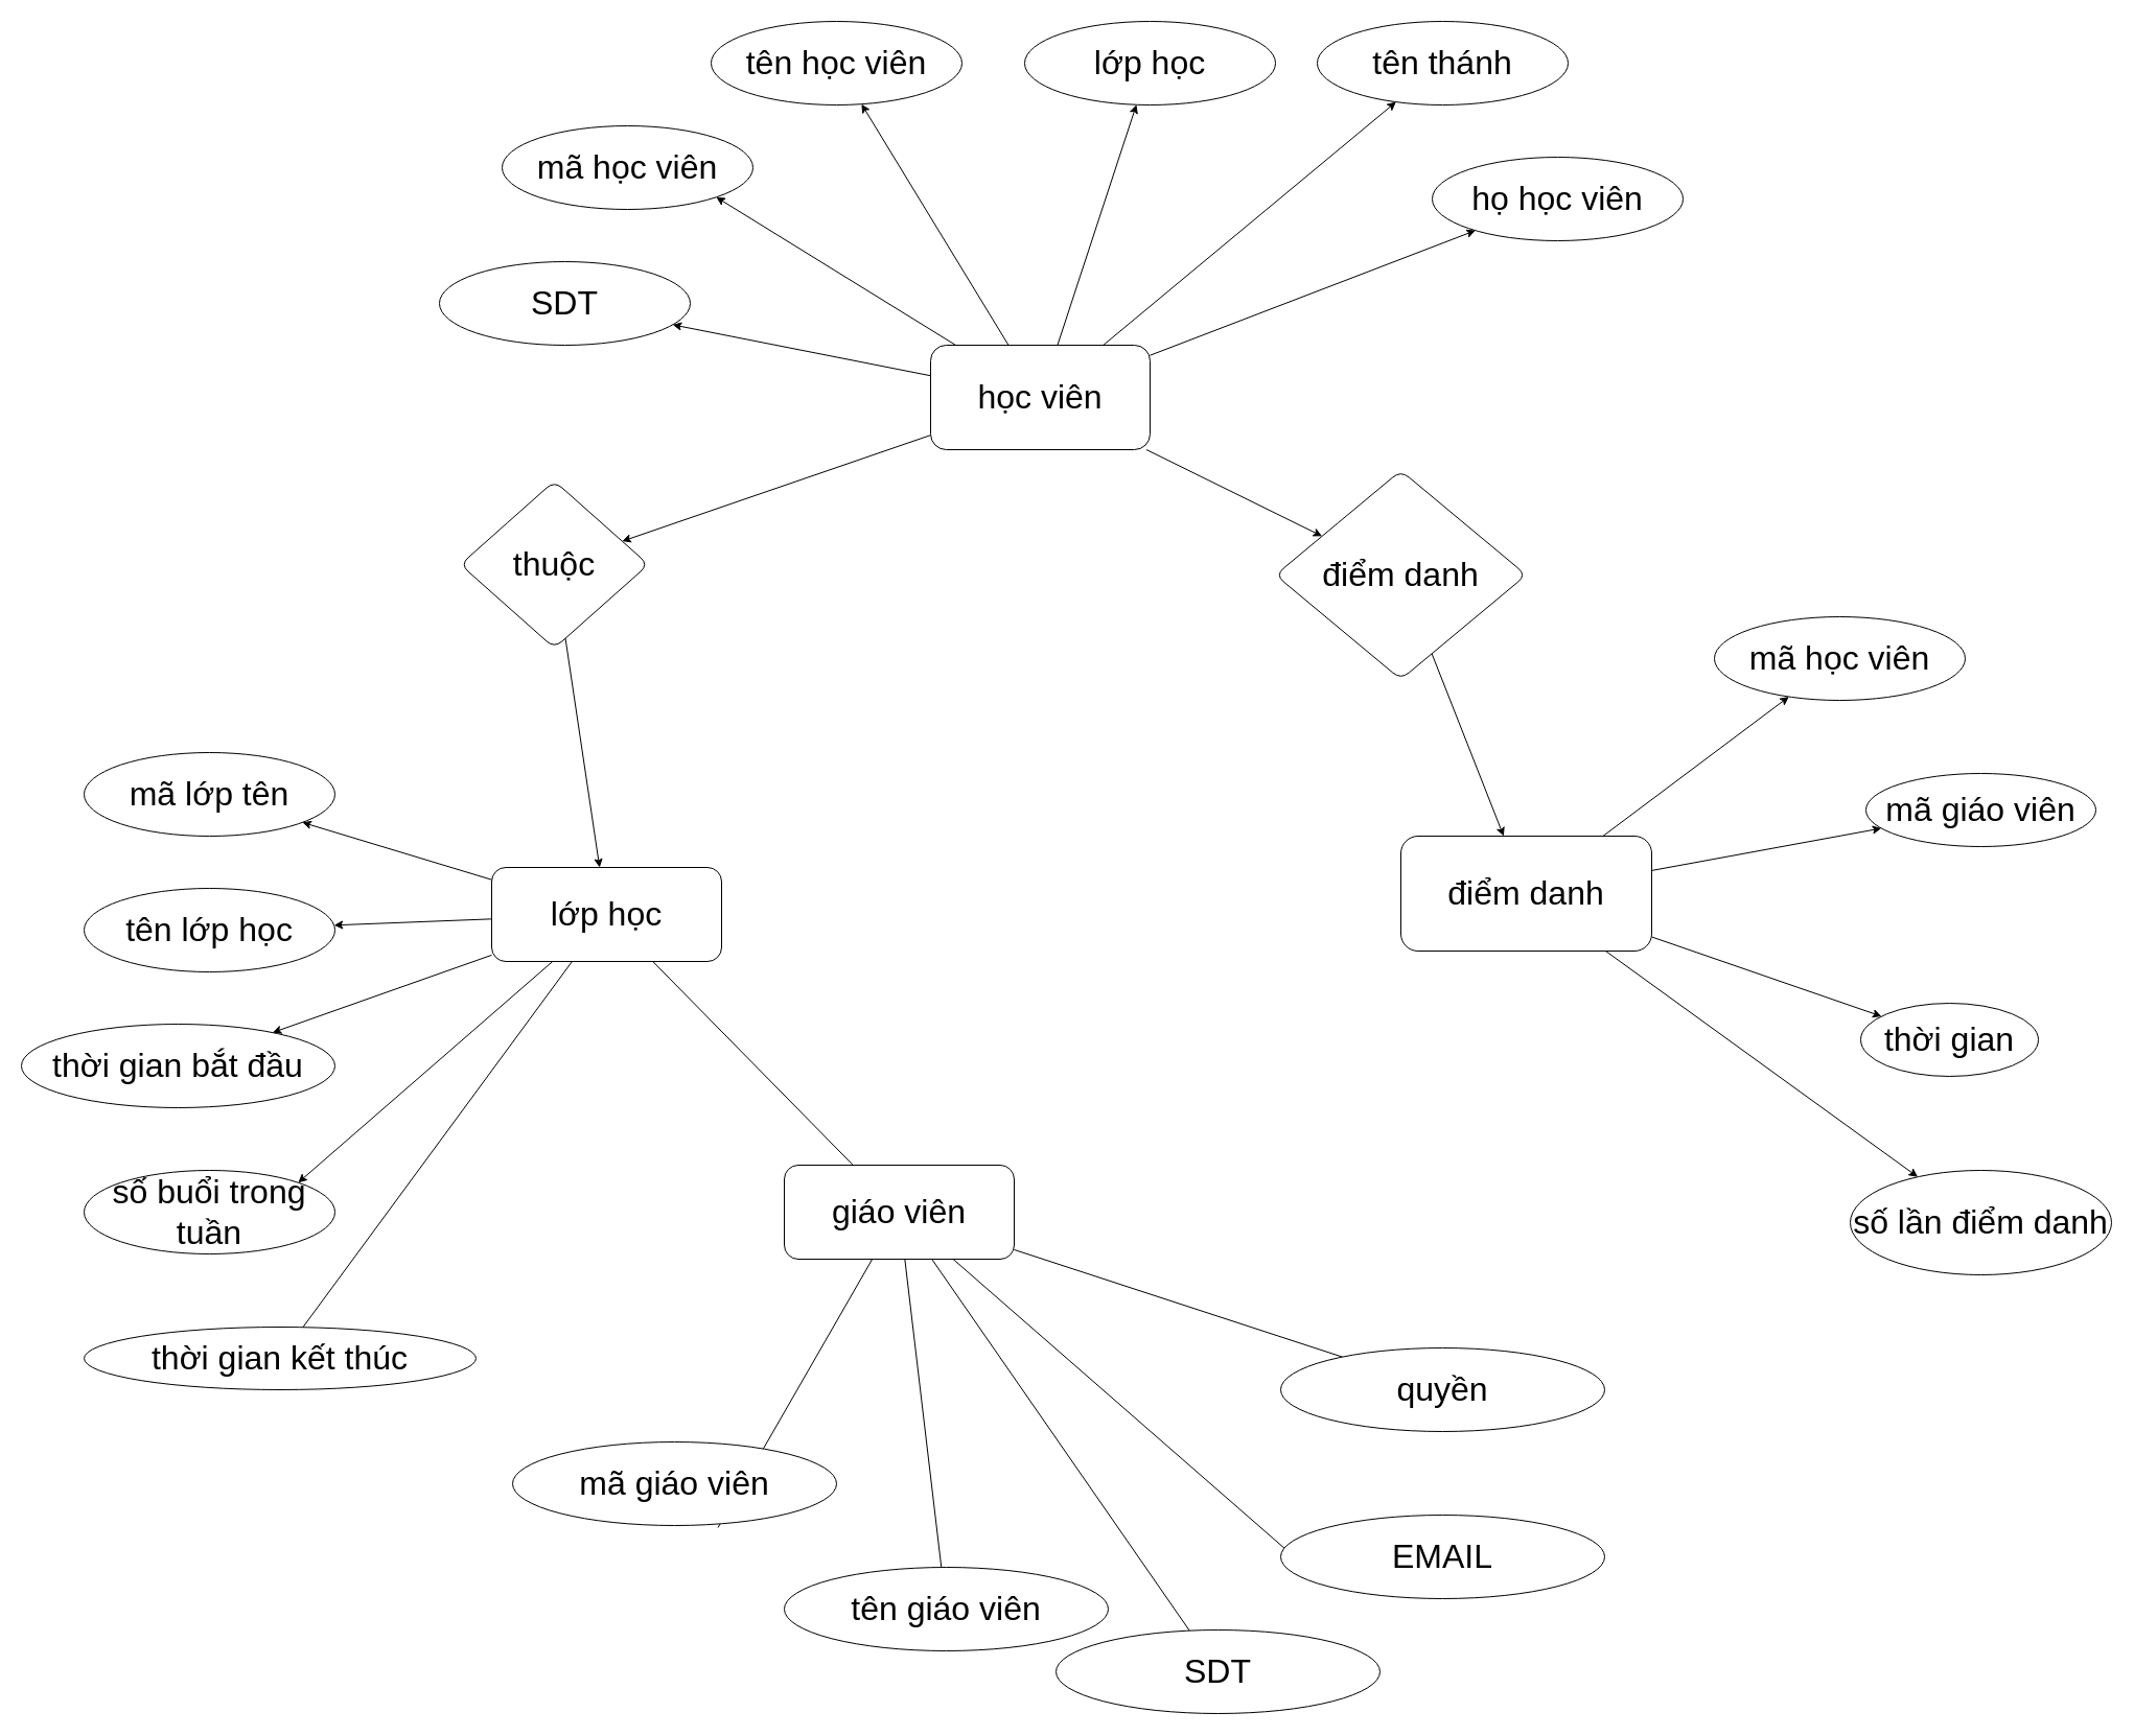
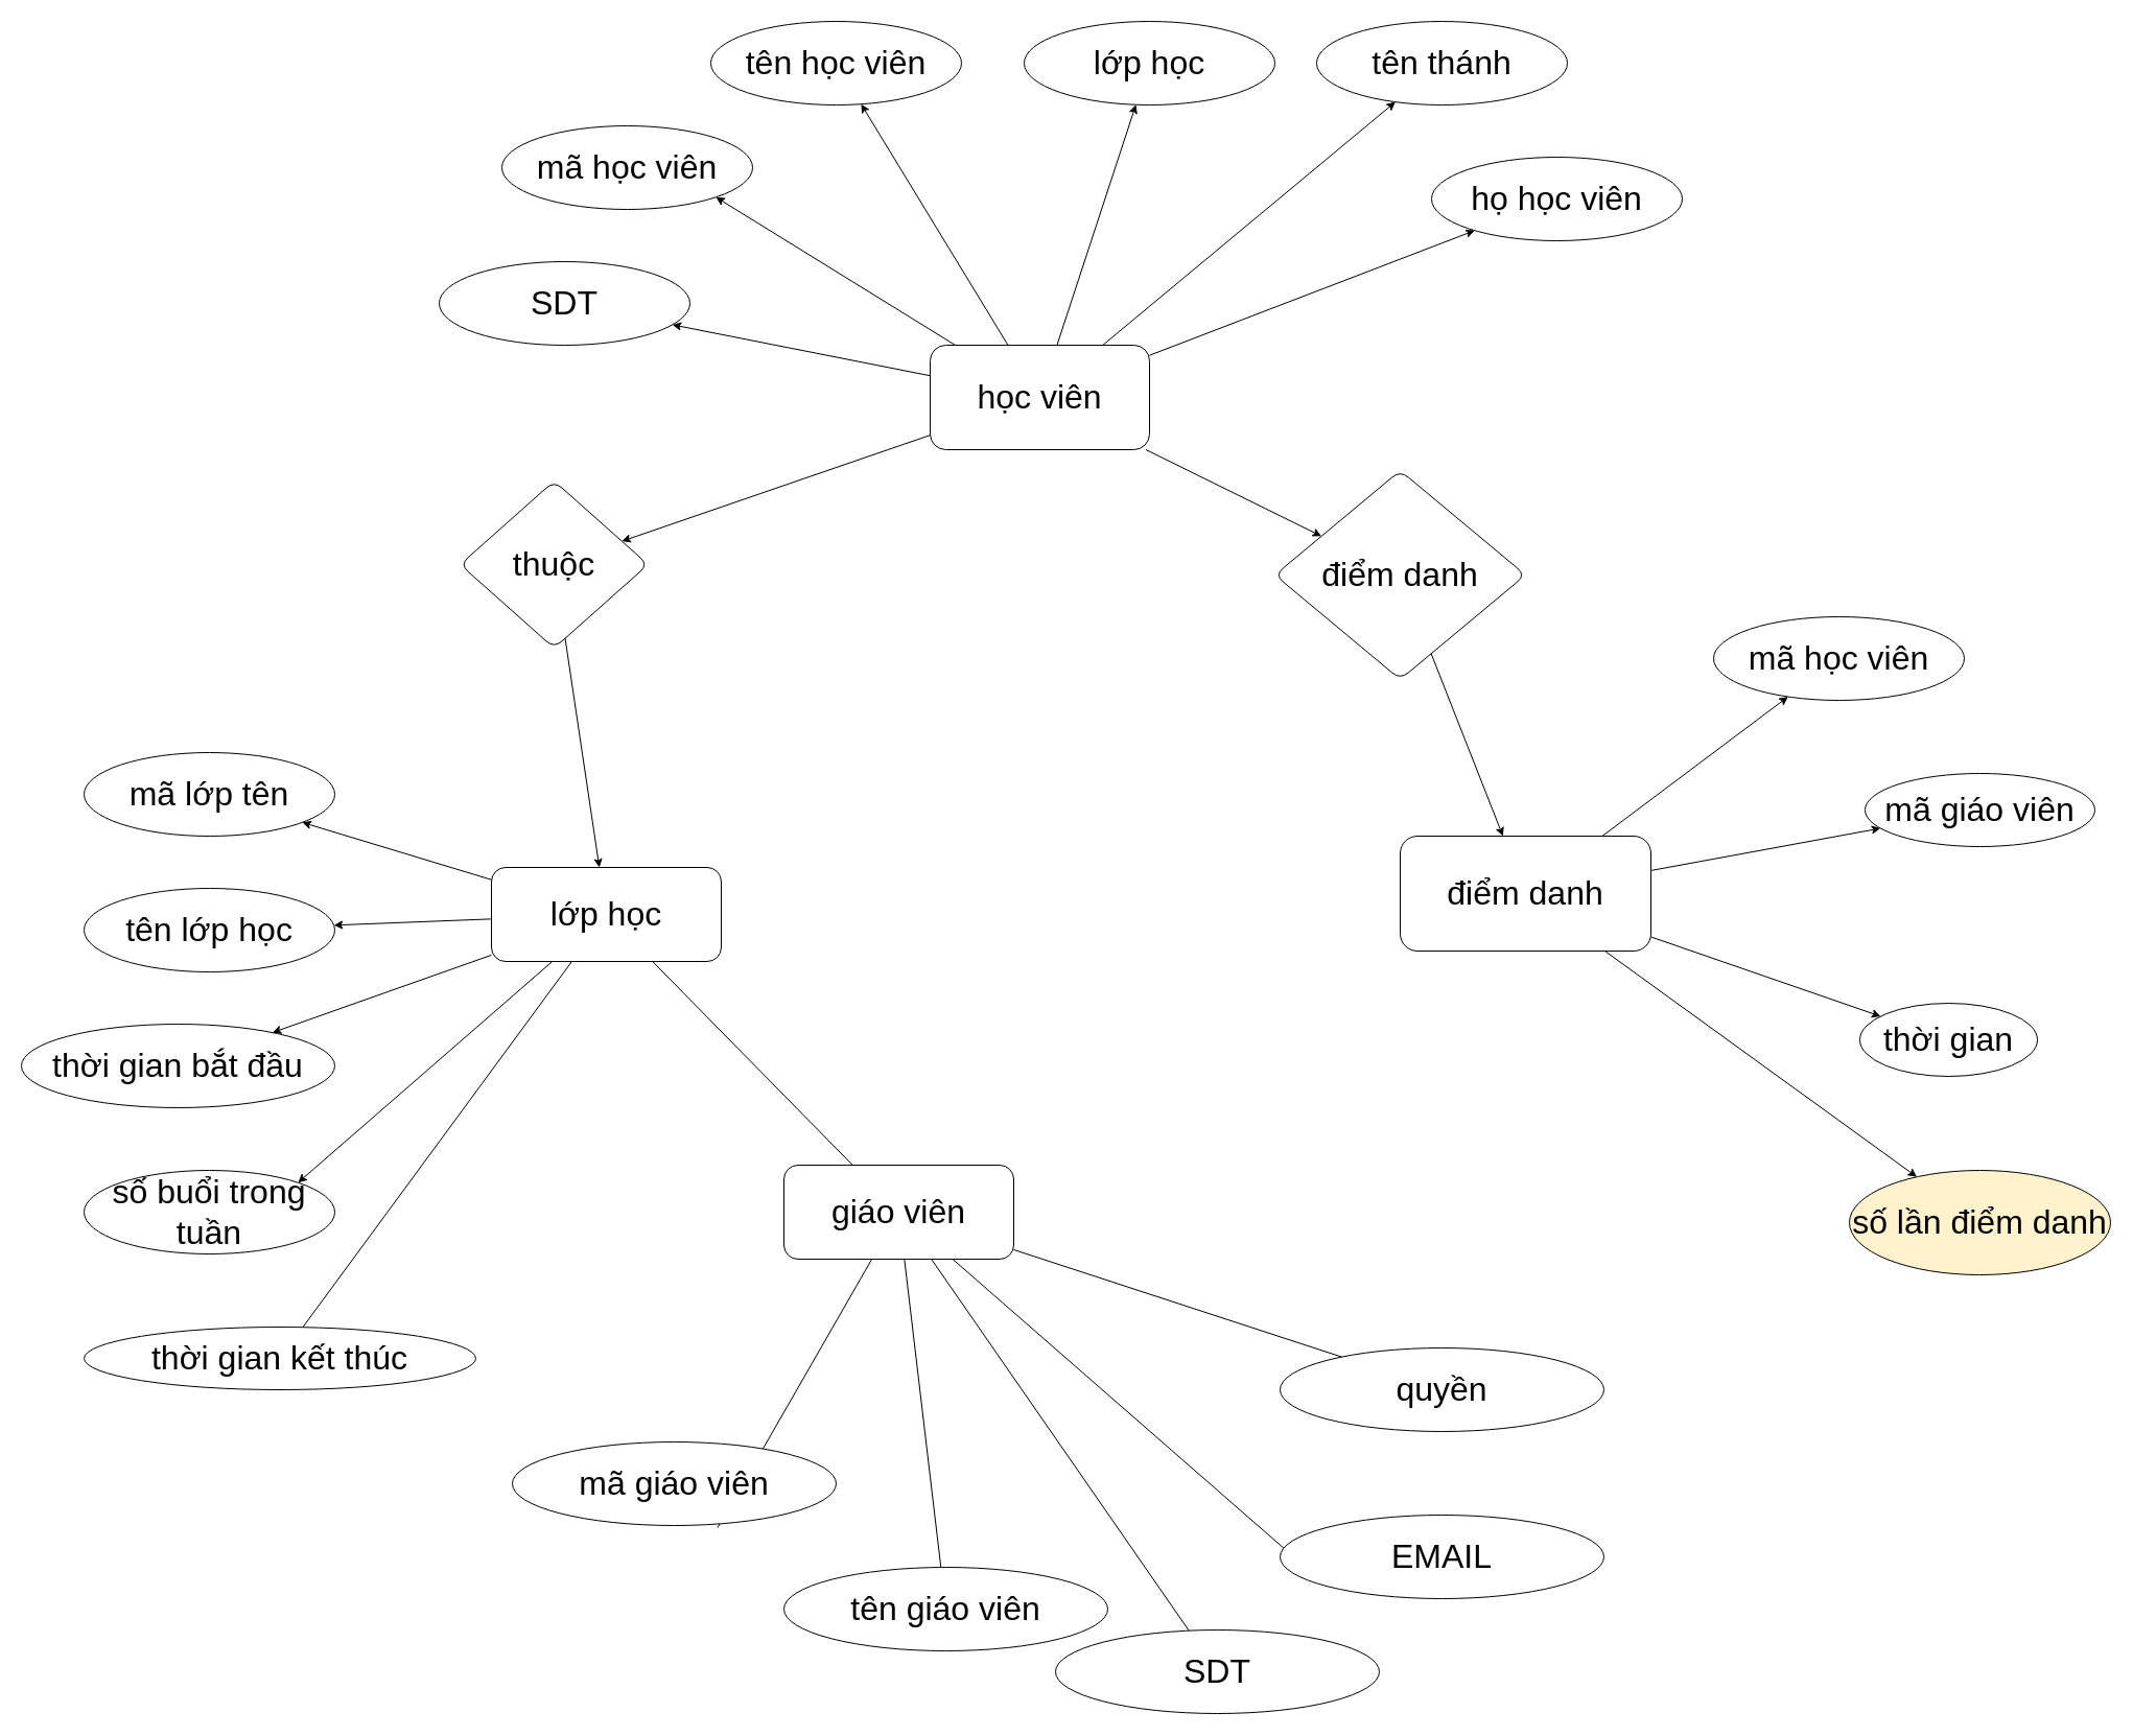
- <mxCell id="32" value="số lần điểm danh" style="ellipse;whiteSpace=wrap;html=1;fontSize=32;rounded=1;" vertex="1" parent="1"><mxGeometry x="1770" y="1120" width="250" height="100" as="geometry" /></mxCell>
+ <mxCell id="32" value="số lần điểm danh" style="ellipse;whiteSpace=wrap;html=1;fontSize=32;rounded=1;fillColor=#fff2cc;" vertex="1" parent="1"><mxGeometry x="1770" y="1120" width="250" height="100" as="geometry" /></mxCell>
